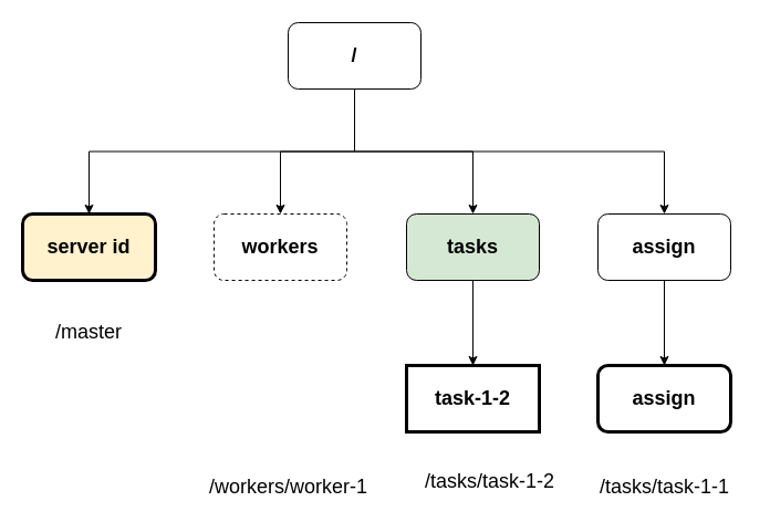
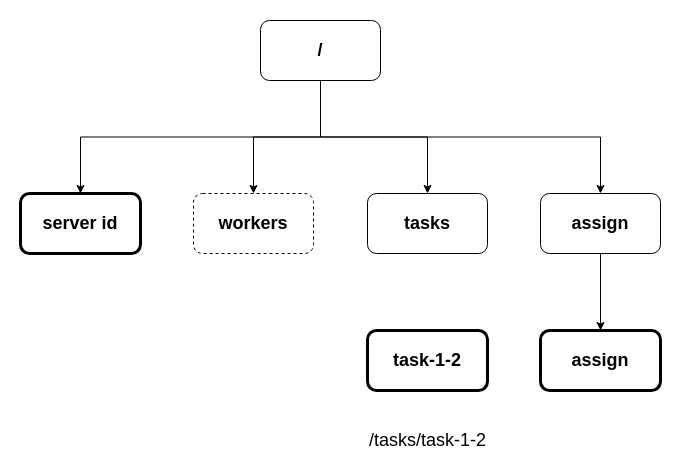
- <mxCell id="10" value="server id" style="rounded=1;whiteSpace=wrap;html=1;fontSize=18;fontStyle=1;strokeWidth=3;fillColor=#fff2cc;" vertex="1" parent="7"><mxGeometry width="120" height="60" as="geometry" /></mxCell>
+ <mxCell id="10" value="server id" style="rounded=1;whiteSpace=wrap;html=1;fontSize=18;fontStyle=1;strokeWidth=3;" vertex="1" parent="7"><mxGeometry width="120" height="60" as="geometry" /></mxCell>
- <mxCell id="8" value="tasks" style="rounded=1;whiteSpace=wrap;html=1;fontSize=18;fontStyle=1;fillColor=#d5e8d4;" vertex="1" parent="7"><mxGeometry x="347" width="120" height="60" as="geometry" /></mxCell>
+ <mxCell id="8" value="tasks" style="rounded=1;whiteSpace=wrap;html=1;fontSize=18;fontStyle=1" vertex="1" parent="7"><mxGeometry x="347" width="120" height="60" as="geometry" /></mxCell>
- <mxCell id="18" style="edgeStyle=orthogonalEdgeStyle;rounded=0;orthogonalLoop=1;jettySize=auto;html=1;exitX=0.5;exitY=1;exitDx=0;exitDy=0;fontSize=18;" edge="1" parent="1" source="8" target="14"><mxGeometry relative="1" as="geometry" /></mxCell>
- <mxCell id="12" value="/master&lt;br&gt;" style="text;html=1;strokeColor=none;fillColor=none;align=center;verticalAlign=middle;whiteSpace=wrap;rounded=0;fontSize=18;" vertex="1" parent="1"><mxGeometry x="40" y="290" width="80" height="20" as="geometry" /></mxCell>
- <mxCell id="14" value="task-1-2" style="whiteSpace=wrap;html=1;fontSize=18;fontStyle=1;strokeWidth=3;rounded=0;" vertex="1" parent="1"><mxGeometry x="367" y="330" width="120" height="60" as="geometry" /></mxCell>
+ <mxCell id="14" value="task-1-2" style="rounded=1;whiteSpace=wrap;html=1;fontSize=18;fontStyle=1;strokeWidth=3;" vertex="1" parent="1"><mxGeometry x="367" y="330" width="120" height="60" as="geometry" /></mxCell>
- <mxCell id="15" value="/tasks/task-1-2&lt;br&gt;" style="text;html=1;strokeColor=none;fillColor=none;align=center;verticalAlign=middle;whiteSpace=wrap;rounded=0;fontSize=18;" vertex="1" parent="1"><mxGeometry x="368.5" y="425" width="147" height="20" as="geometry" /></mxCell>
+ <mxCell id="15" value="/tasks/task-1-2&lt;br&gt;" style="text;html=1;strokeColor=none;fillColor=none;align=center;verticalAlign=middle;whiteSpace=wrap;rounded=0;fontSize=18;" vertex="1" parent="1"><mxGeometry x="353.5" y="430" width="147" height="20" as="geometry" /></mxCell>
- <mxCell id="13" value="/workers/worker-1&lt;br&gt;" style="text;html=1;strokeColor=none;fillColor=none;align=center;verticalAlign=middle;whiteSpace=wrap;rounded=0;fontSize=18;" vertex="1" parent="1"><mxGeometry x="186.5" y="430" width="147" height="20" as="geometry" /></mxCell>
- <mxCell id="17" value="/tasks/task-1-1&lt;br&gt;" style="text;html=1;strokeColor=none;fillColor=none;align=center;verticalAlign=middle;whiteSpace=wrap;rounded=0;fontSize=18;" vertex="1" parent="1"><mxGeometry x="526.5" y="430" width="147" height="20" as="geometry" /></mxCell>
